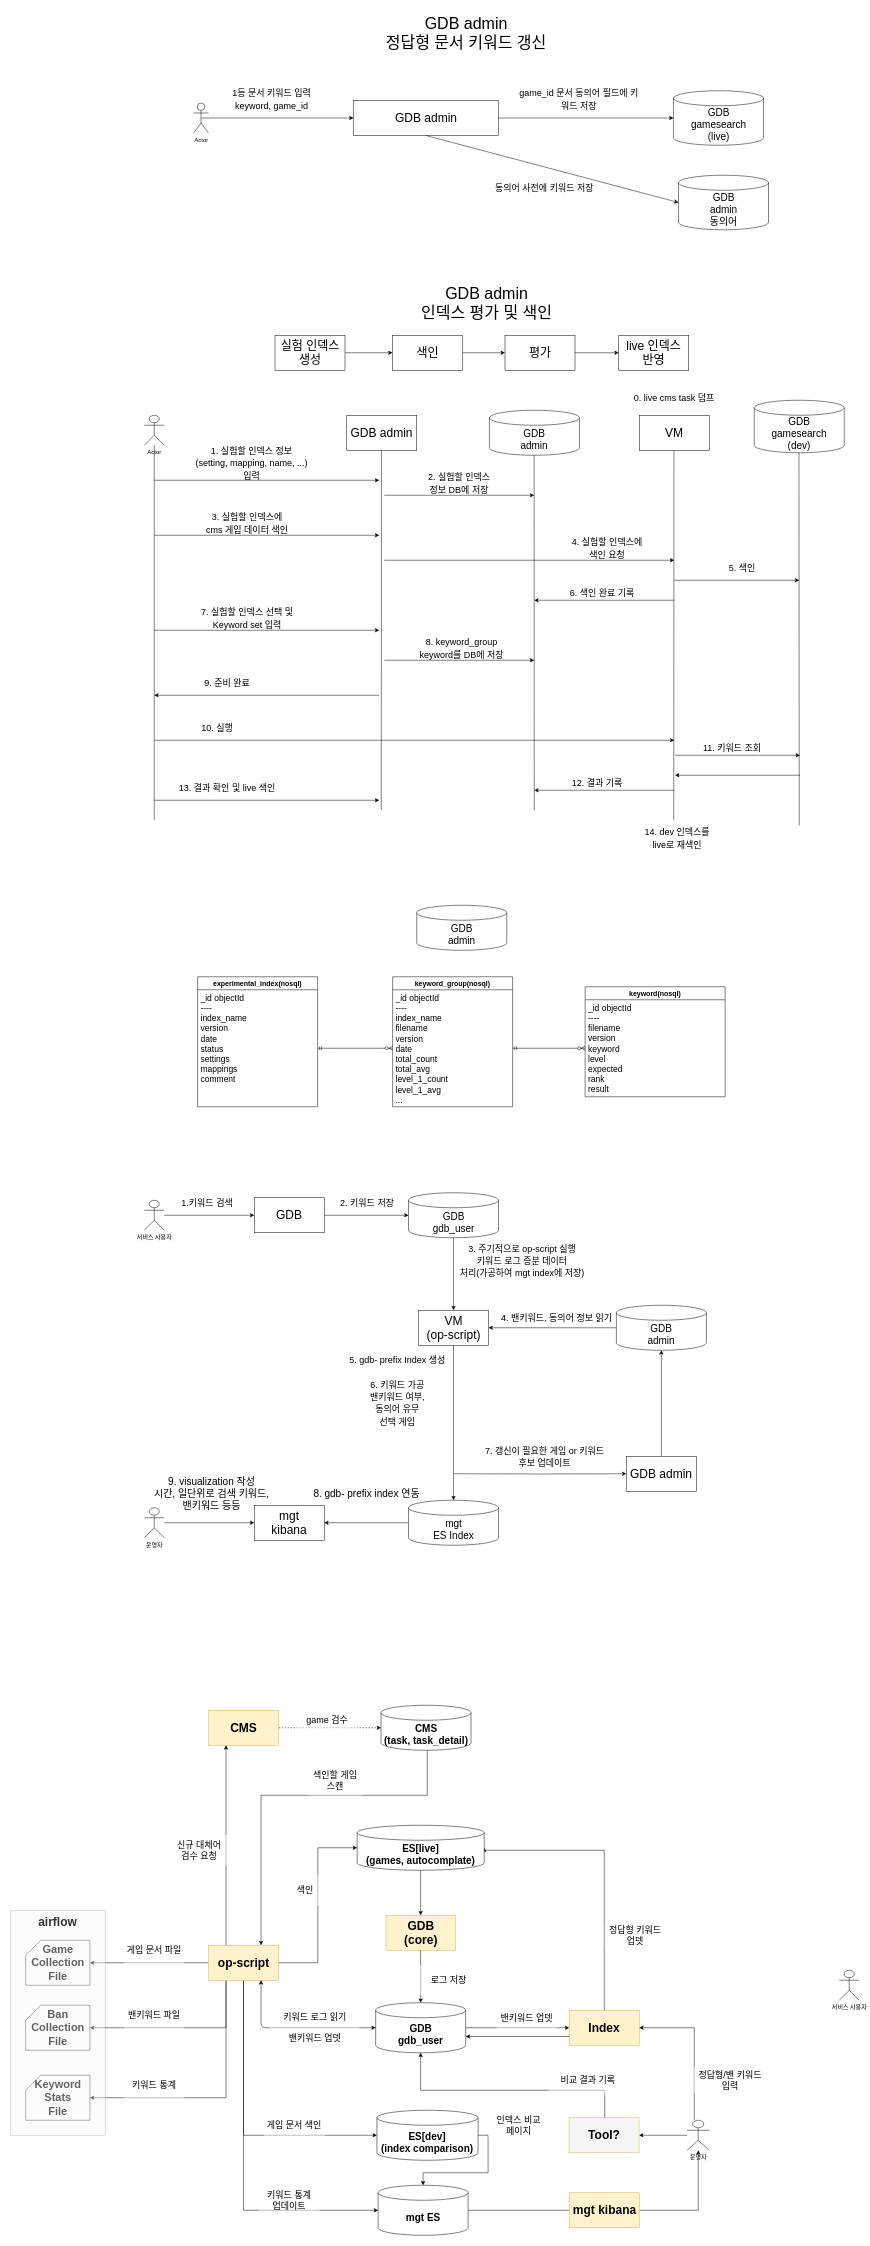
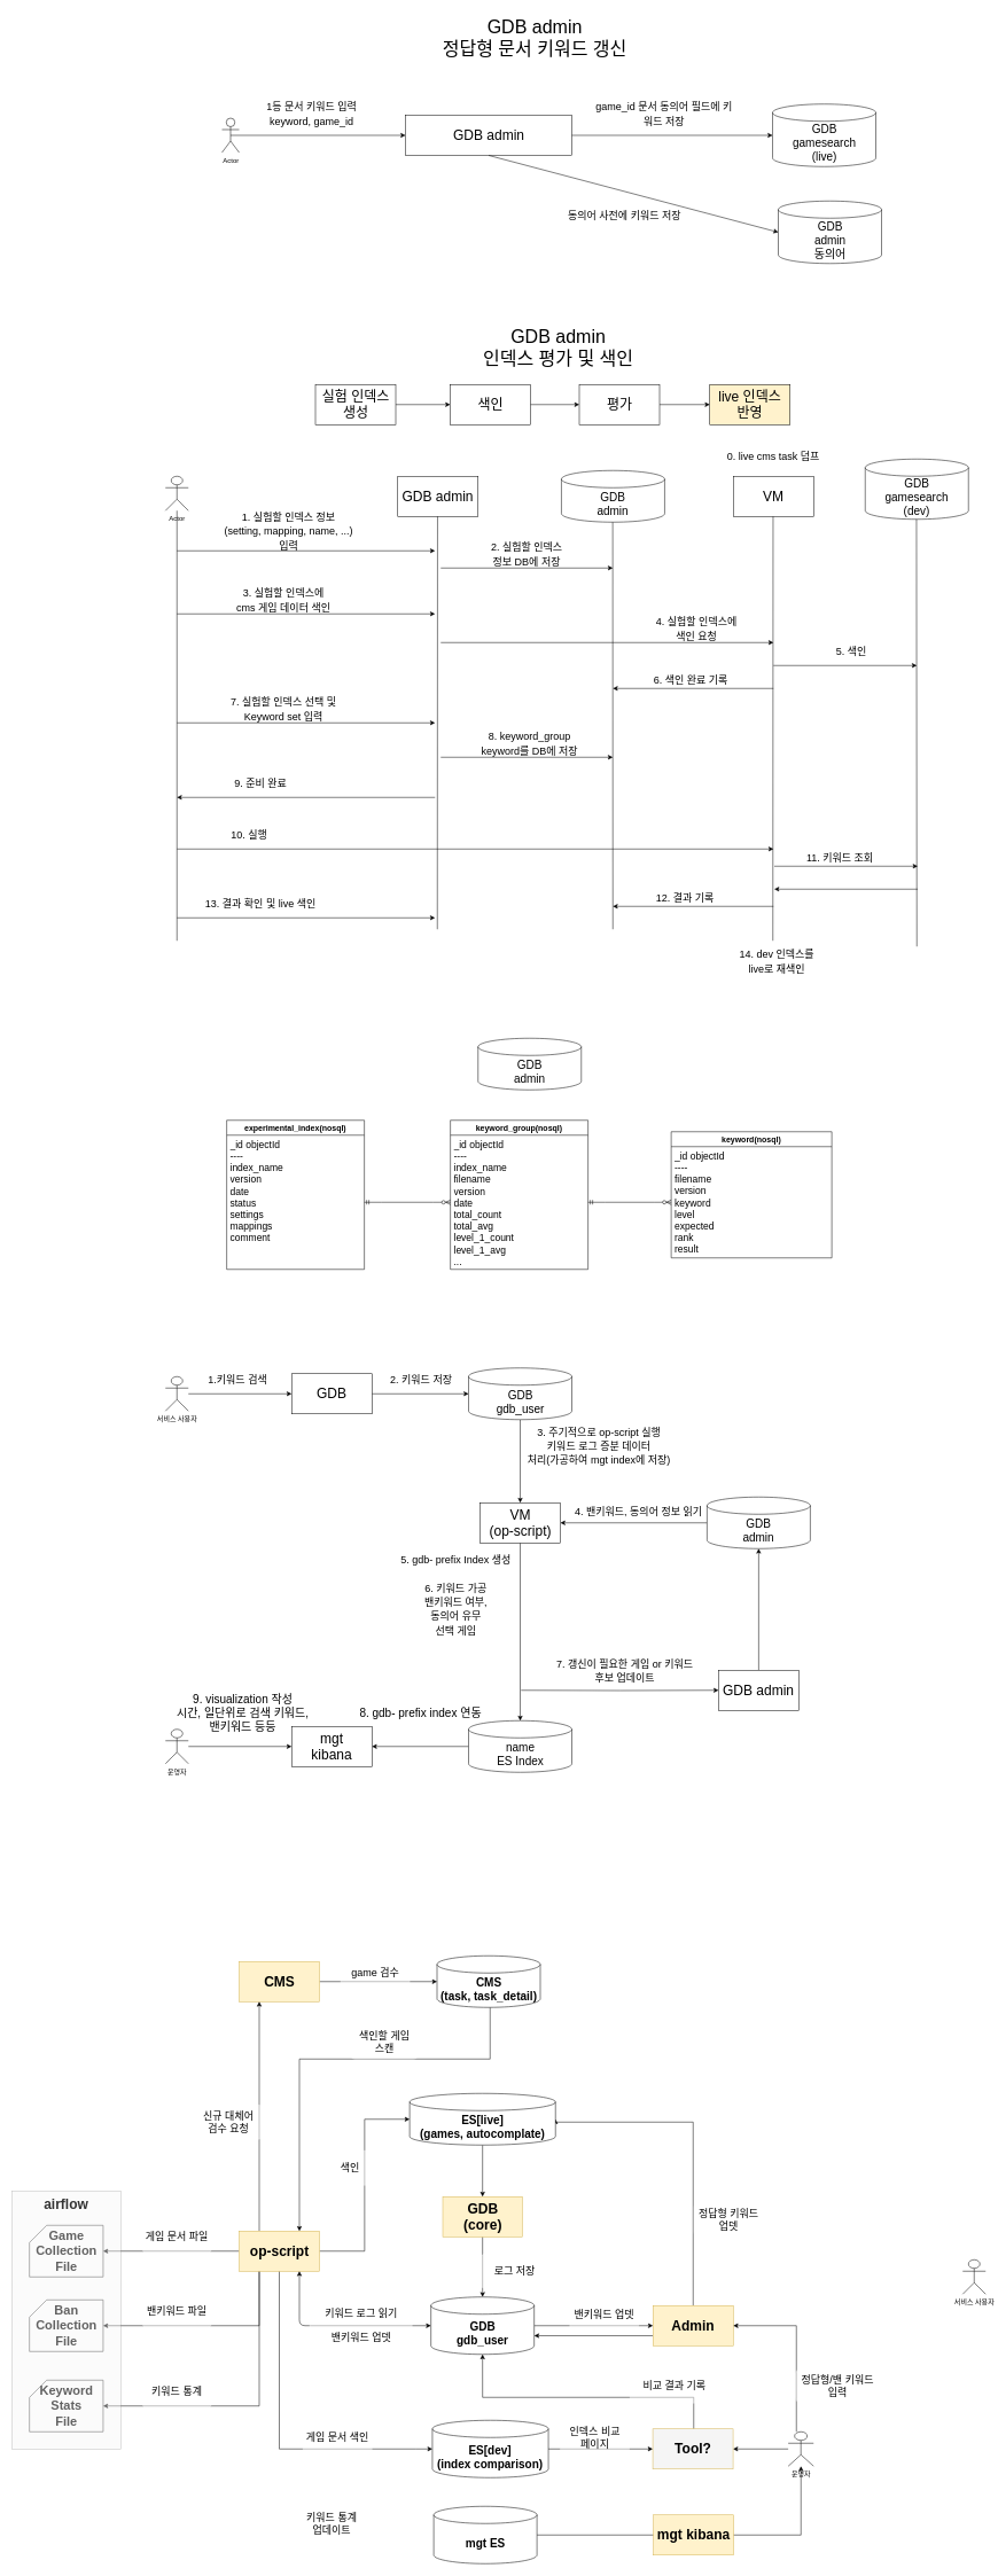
- <mxCell id="62" value="live 인덱스&lt;br&gt;반영" style="rounded=0;whiteSpace=wrap;html=1;fontSize=24;" parent="1" vertex="1"><mxGeometry x="1237" y="670" width="140" height="70" as="geometry" /></mxCell>
+ <mxCell id="62" value="live 인덱스&lt;br&gt;반영" style="rounded=0;whiteSpace=wrap;html=1;fontSize=24;fillColor=#fff2cc;" parent="1" vertex="1"><mxGeometry x="1237" y="670" width="140" height="70" as="geometry" /></mxCell>
- <mxCell id="78" value="mgt&lt;br&gt;ES Index" style="shape=cylinder3;whiteSpace=wrap;html=1;boundedLbl=1;backgroundOutline=1;size=15;fontSize=20;" parent="1" vertex="1"><mxGeometry x="816.5" y="3000" width="180" height="90" as="geometry" /></mxCell>
+ <mxCell id="78" value="name&lt;br&gt;ES Index" style="shape=cylinder3;whiteSpace=wrap;html=1;boundedLbl=1;backgroundOutline=1;size=15;fontSize=20;" parent="1" vertex="1"><mxGeometry x="816.5" y="3000" width="180" height="90" as="geometry" /></mxCell>
- <mxCell id="95" style="edgeStyle=orthogonalEdgeStyle;rounded=0;orthogonalLoop=1;jettySize=auto;html=1;exitX=1;exitY=0.5;exitDx=0;exitDy=0;entryX=0;entryY=0.5;entryDx=0;entryDy=0;entryPerimeter=0;dashed=1;" edge="1" parent="1" source="96" target="107"><mxGeometry relative="1" as="geometry" /></mxCell>
+ <mxCell id="95" style="edgeStyle=orthogonalEdgeStyle;rounded=0;orthogonalLoop=1;jettySize=auto;html=1;exitX=1;exitY=0.5;exitDx=0;exitDy=0;entryX=0;entryY=0.5;entryDx=0;entryDy=0;entryPerimeter=0;" edge="1" parent="1" source="96" target="107"><mxGeometry relative="1" as="geometry" /></mxCell>
- <mxCell id="99" value="Index" style="rounded=0;whiteSpace=wrap;html=1;fontSize=24;fillColor=#fff2cc;strokeColor=#d6b656;fontStyle=1" vertex="1" parent="1"><mxGeometry x="1138" y="4020" width="140" height="70" as="geometry" /></mxCell>
+ <mxCell id="99" value="Admin" style="rounded=0;whiteSpace=wrap;html=1;fontSize=24;fillColor=#fff2cc;strokeColor=#d6b656;fontStyle=1" vertex="1" parent="1"><mxGeometry x="1138" y="4020" width="140" height="70" as="geometry" /></mxCell>
- <mxCell id="126" style="edgeStyle=orthogonalEdgeStyle;rounded=0;orthogonalLoop=1;jettySize=auto;html=1;exitX=1;exitY=0.5;exitDx=0;exitDy=0;exitPerimeter=0;" edge="1" parent="1" source="127" target="124"><mxGeometry relative="1" as="geometry" /></mxCell>
+ <mxCell id="126" style="edgeStyle=orthogonalEdgeStyle;rounded=0;orthogonalLoop=1;jettySize=auto;html=1;exitX=1;exitY=0.5;exitDx=0;exitDy=0;exitPerimeter=0;entryX=0;entryY=0.5;entryDx=0;entryDy=0;" edge="1" parent="1" source="127" target="129"><mxGeometry relative="1" as="geometry" /></mxCell>
- <mxCell id="111" style="edgeStyle=orthogonalEdgeStyle;rounded=0;orthogonalLoop=1;jettySize=auto;html=1;exitX=0.5;exitY=1;exitDx=0;exitDy=0;entryX=0;entryY=0.5;entryDx=0;entryDy=0;entryPerimeter=0;" edge="1" parent="1" source="115" target="124"><mxGeometry relative="1" as="geometry" /></mxCell>
